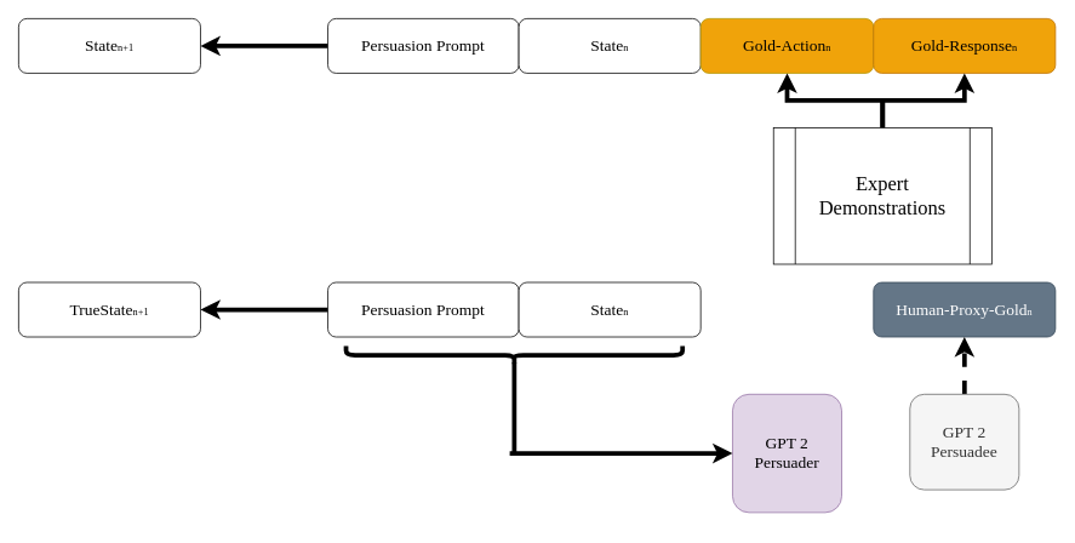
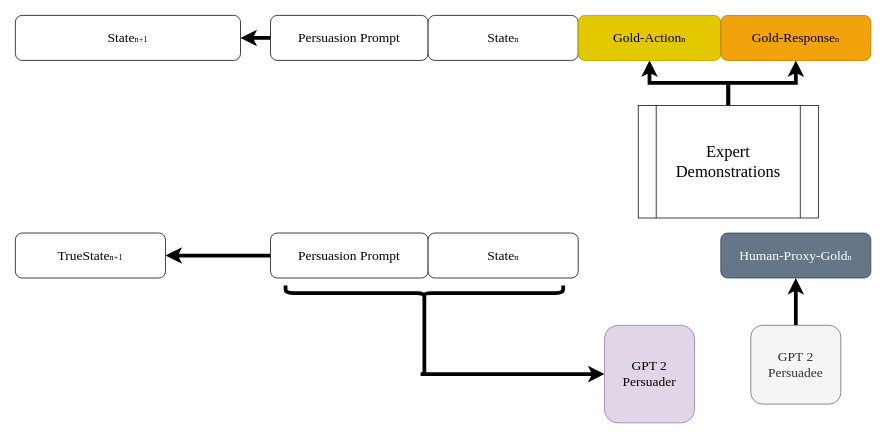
- <mxCell id="6" value="&lt;font style=&quot;font-size: 18px;&quot;&gt;State&lt;/font&gt;&lt;font style=&quot;font-size: 11px;&quot;&gt;n+1&lt;/font&gt;" style="rounded=1;whiteSpace=wrap;html=1;fontFamily=Lucida Console;fontSize=17;" vertex="1" parent="1"><mxGeometry x="20" y="20" width="200" height="60" as="geometry" /></mxCell>
+ <mxCell id="6" value="&lt;font style=&quot;font-size: 18px;&quot;&gt;State&lt;/font&gt;&lt;font style=&quot;font-size: 11px;&quot;&gt;n+1&lt;/font&gt;" style="rounded=1;whiteSpace=wrap;html=1;fontFamily=Lucida Console;fontSize=17;" vertex="1" parent="1"><mxGeometry x="20" y="20" width="300" height="60" as="geometry" /></mxCell>
- <mxCell id="5" value="&lt;font style=&quot;font-size: 18px;&quot;&gt;Gold-Action&lt;/font&gt;&lt;font style=&quot;font-size: 11px;&quot;&gt;n&lt;/font&gt;" style="rounded=1;whiteSpace=wrap;html=1;fontFamily=Lucida Console;fontSize=11;fillColor=#f0a30a;fontColor=#000000;strokeColor=#B09500;" vertex="1" parent="1"><mxGeometry x="770" y="20" width="190" height="60" as="geometry" /></mxCell>
+ <mxCell id="5" value="&lt;font style=&quot;font-size: 18px;&quot;&gt;Gold-Action&lt;/font&gt;&lt;font style=&quot;font-size: 11px;&quot;&gt;n&lt;/font&gt;" style="rounded=1;whiteSpace=wrap;html=1;fontFamily=Lucida Console;fontSize=11;fillColor=#e3c800;fontColor=#000000;strokeColor=#B09500;" vertex="1" parent="1"><mxGeometry x="770" y="20" width="190" height="60" as="geometry" /></mxCell>
- <mxCell id="20" style="edgeStyle=orthogonalEdgeStyle;rounded=0;orthogonalLoop=1;jettySize=auto;html=1;exitX=0.5;exitY=0;exitDx=0;exitDy=0;entryX=0.5;entryY=1;entryDx=0;entryDy=0;strokeWidth=5;fontFamily=Lucida Console;fontSize=18;dashed=1;" edge="1" parent="1" source="21" target="15"><mxGeometry relative="1" as="geometry" /></mxCell>
+ <mxCell id="20" style="edgeStyle=orthogonalEdgeStyle;rounded=0;orthogonalLoop=1;jettySize=auto;html=1;exitX=0.5;exitY=0;exitDx=0;exitDy=0;entryX=0.5;entryY=1;entryDx=0;entryDy=0;strokeWidth=5;fontFamily=Lucida Console;fontSize=18;" edge="1" parent="1" source="21" target="15"><mxGeometry relative="1" as="geometry" /></mxCell>
